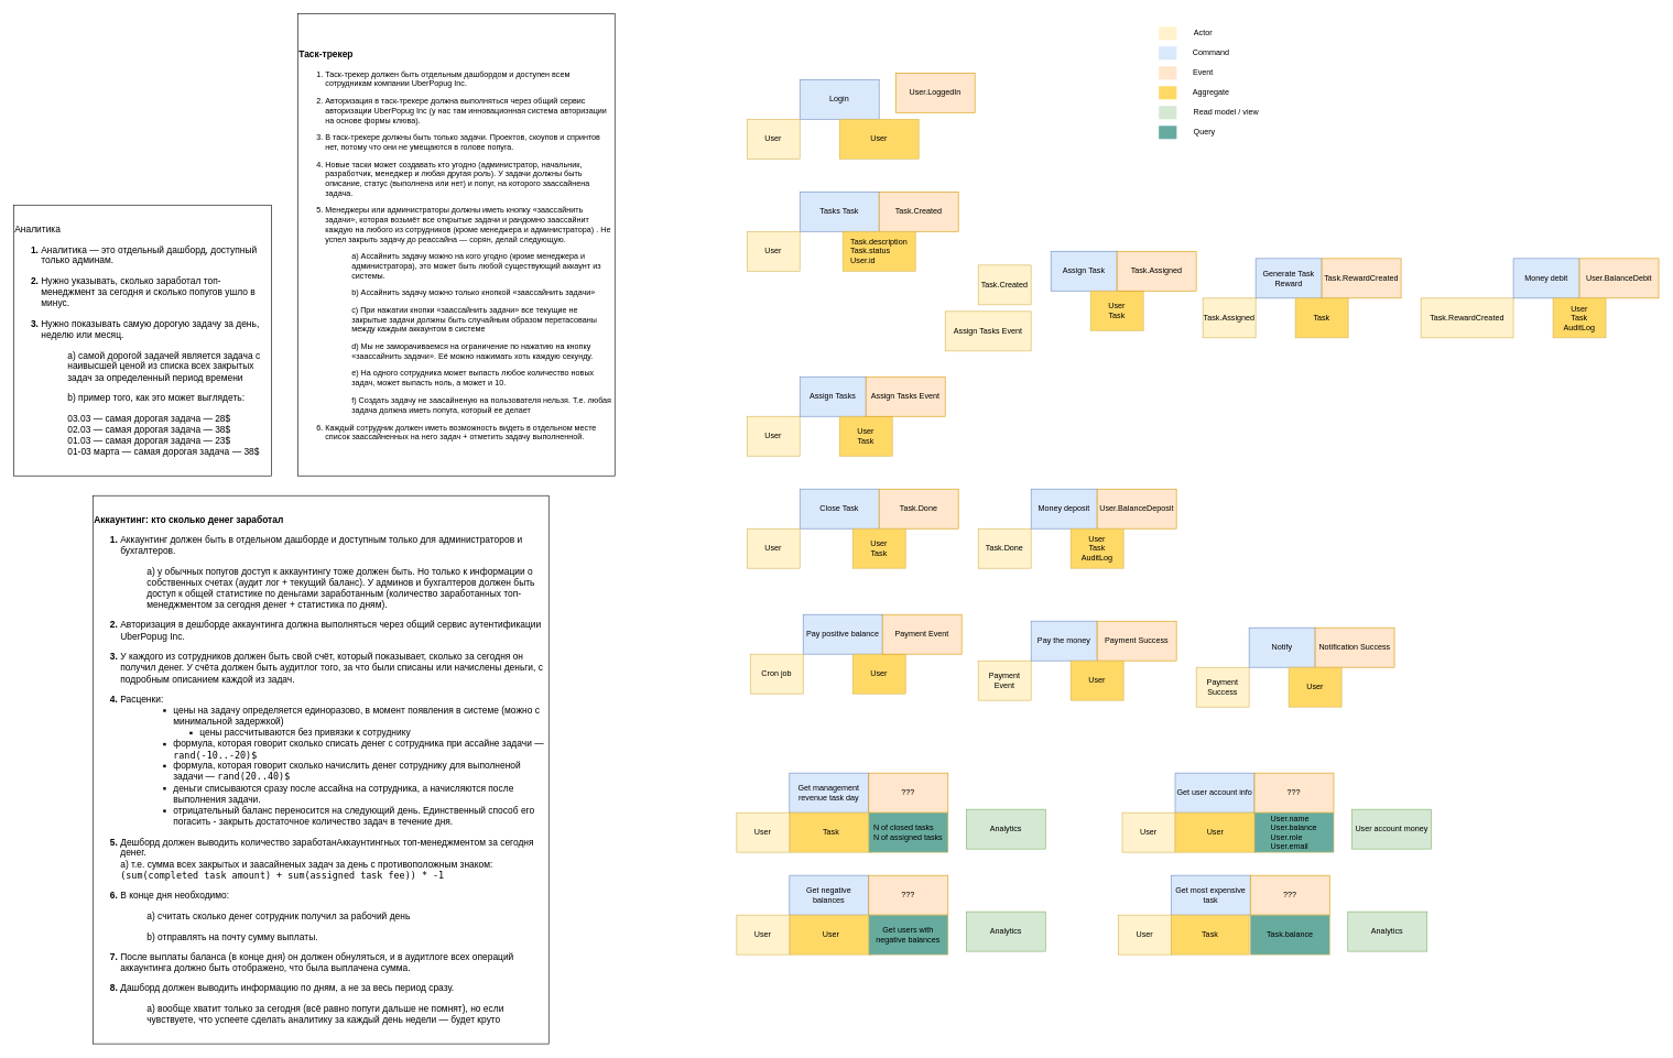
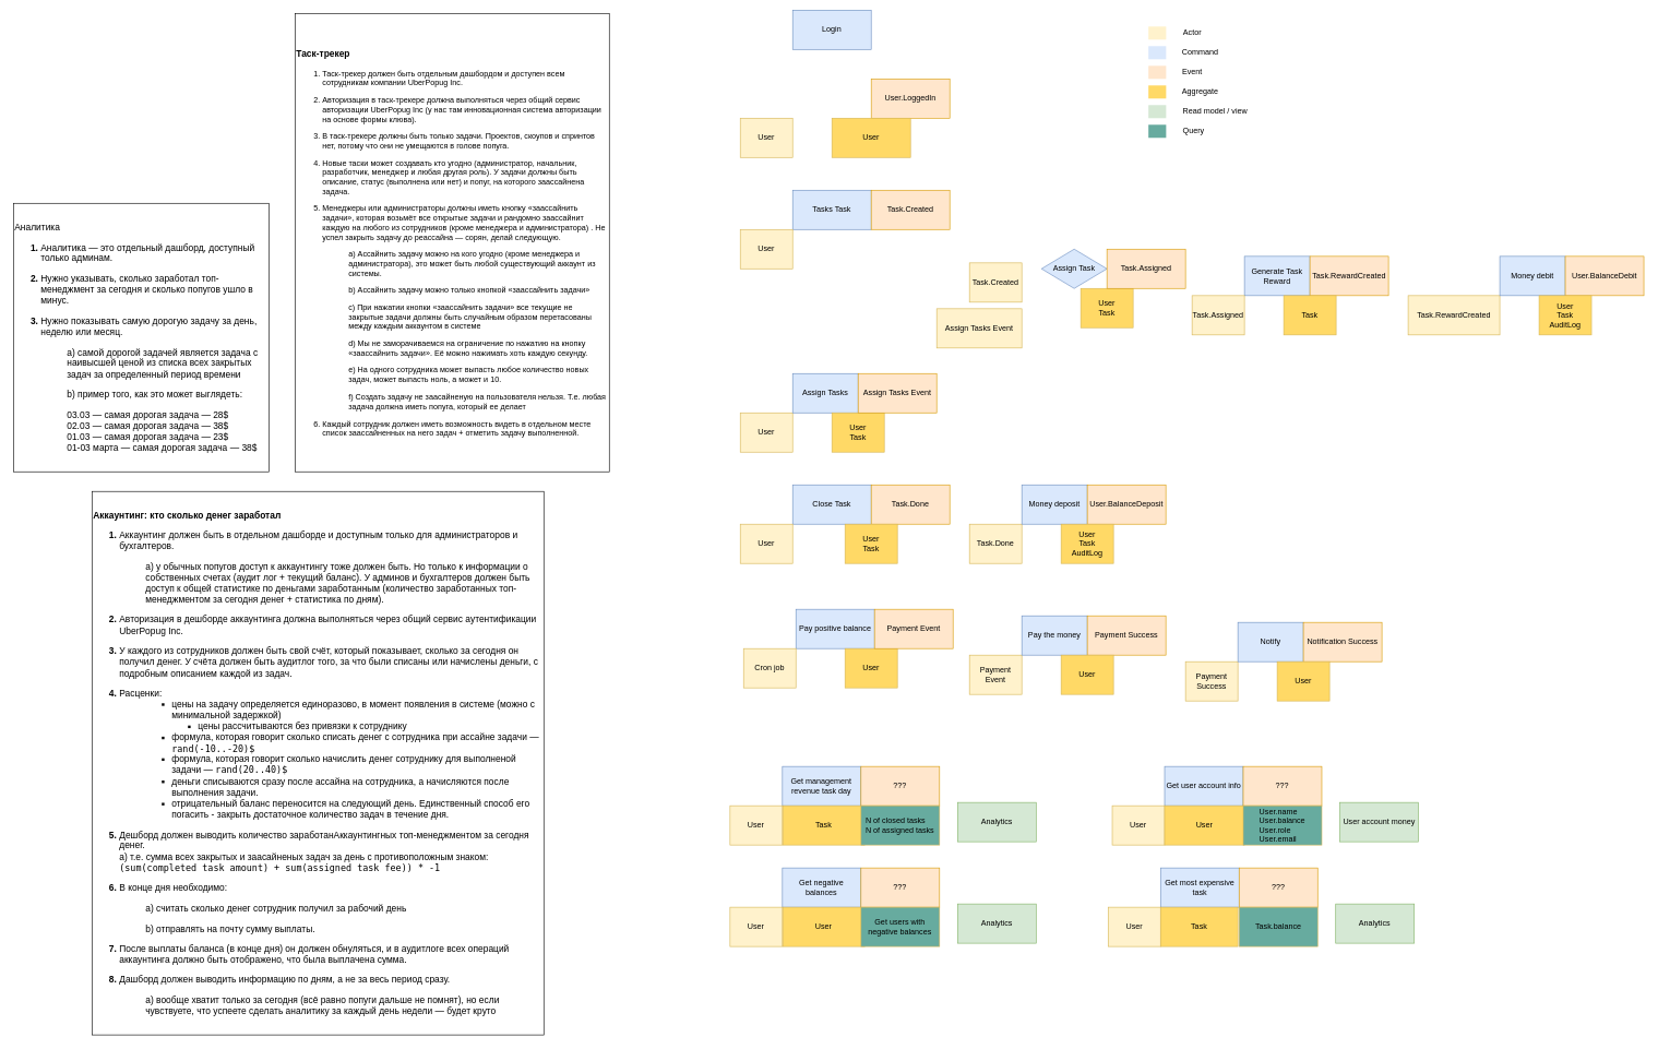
- <mxCell id="7" value="User.LoggedIn" style="rounded=0;whiteSpace=wrap;html=1;fillColor=#ffe6cc;strokeColor=#d79b00;" parent="1" vertex="1"><mxGeometry x="1355" y="110" width="120" height="60" as="geometry" /></mxCell>
+ <mxCell id="7" value="User.LoggedIn" style="rounded=0;whiteSpace=wrap;html=1;fillColor=#ffe6cc;strokeColor=#d79b00;" parent="1" vertex="1"><mxGeometry x="1330" width="120" height="60" as="geometry" y="120" /></mxCell>
- <mxCell id="6" value="Login" style="rounded=0;whiteSpace=wrap;html=1;fillColor=#dae8fc;strokeColor=#6c8ebf;" parent="1" vertex="1"><mxGeometry x="1210" width="120" height="60" as="geometry" y="120" /></mxCell>
+ <mxCell id="6" value="Login" style="rounded=0;whiteSpace=wrap;html=1;fillColor=#dae8fc;strokeColor=#6c8ebf;" parent="1" vertex="1"><mxGeometry x="1210" y="15" width="120" height="60" as="geometry" /></mxCell>
- <mxCell id="29" value="&lt;div style=&quot;text-align: justify&quot;&gt;&lt;span&gt;Task.description&lt;/span&gt;&lt;/div&gt;&lt;div style=&quot;text-align: justify&quot;&gt;&lt;span&gt;Task.status&lt;/span&gt;&lt;/div&gt;&lt;div style=&quot;text-align: justify&quot;&gt;&lt;span&gt;User.id&lt;/span&gt;&lt;/div&gt;" style="rounded=0;whiteSpace=wrap;html=1;fillColor=#FFD966;strokeColor=#d6b656;align=center;" parent="1" vertex="1"><mxGeometry x="1275" y="350" width="110" height="60" as="geometry" /></mxCell>
- <mxCell id="25" value="Assign Task" style="rounded=0;whiteSpace=wrap;html=1;fillColor=#dae8fc;strokeColor=#6c8ebf;" parent="1" vertex="1"><mxGeometry x="1590" y="380" width="100" height="60" as="geometry" /></mxCell>
+ <mxCell id="25" value="Assign Task" style="rhombus;whiteSpace=wrap;html=1;fillColor=#dae8fc;strokeColor=#6c8ebf;" parent="1" vertex="1"><mxGeometry x="1590" y="380" width="100" height="60" as="geometry" /></mxCell>
